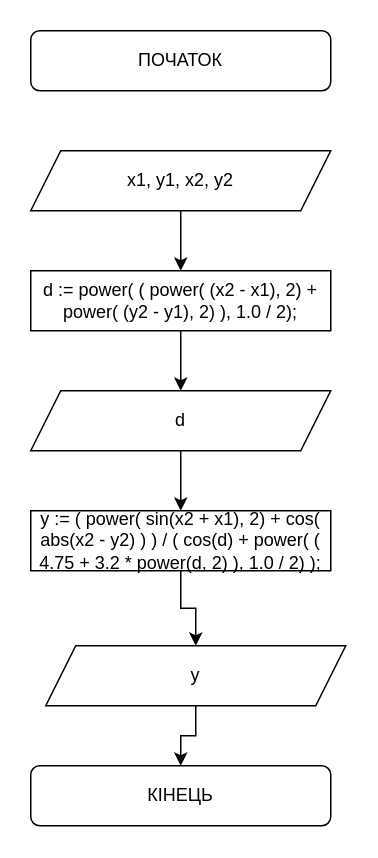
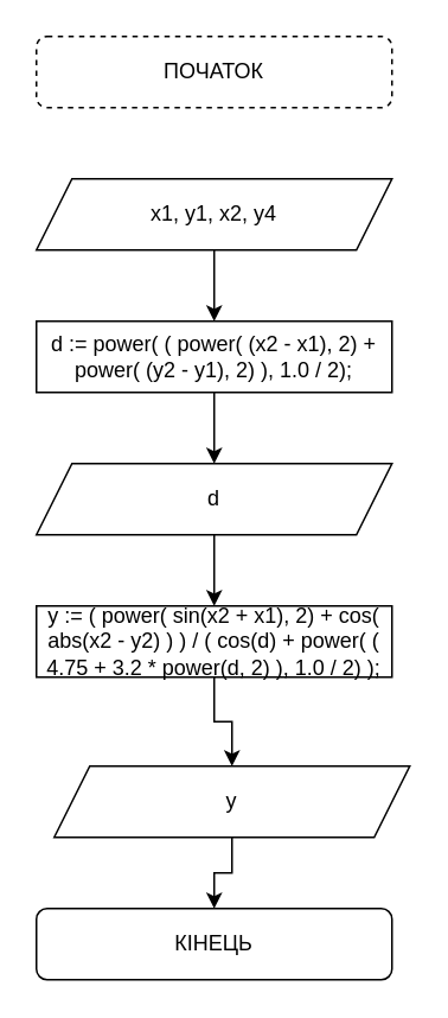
- <mxCell id="2" value="ПОЧАТОК" style="rounded=1;whiteSpace=wrap;html=1;" parent="1" vertex="1"><mxGeometry x="20" y="20" width="200" height="40" as="geometry" /></mxCell>
+ <mxCell id="2" value="ПОЧАТОК" style="rounded=1;whiteSpace=wrap;html=1;dashed=1;" parent="1" vertex="1"><mxGeometry x="20" y="20" width="200" height="40" as="geometry" /></mxCell>
- <mxCell id="4" value="x1, y1, x2, y2" style="shape=parallelogram;perimeter=parallelogramPerimeter;whiteSpace=wrap;html=1;fixedSize=1;" parent="1" vertex="1"><mxGeometry x="20" y="100" width="200" height="40" as="geometry" /></mxCell>
+ <mxCell id="4" value="x1, y1, x2, y4" style="shape=parallelogram;perimeter=parallelogramPerimeter;whiteSpace=wrap;html=1;fixedSize=1;" parent="1" vertex="1"><mxGeometry x="20" y="100" width="200" height="40" as="geometry" /></mxCell>
